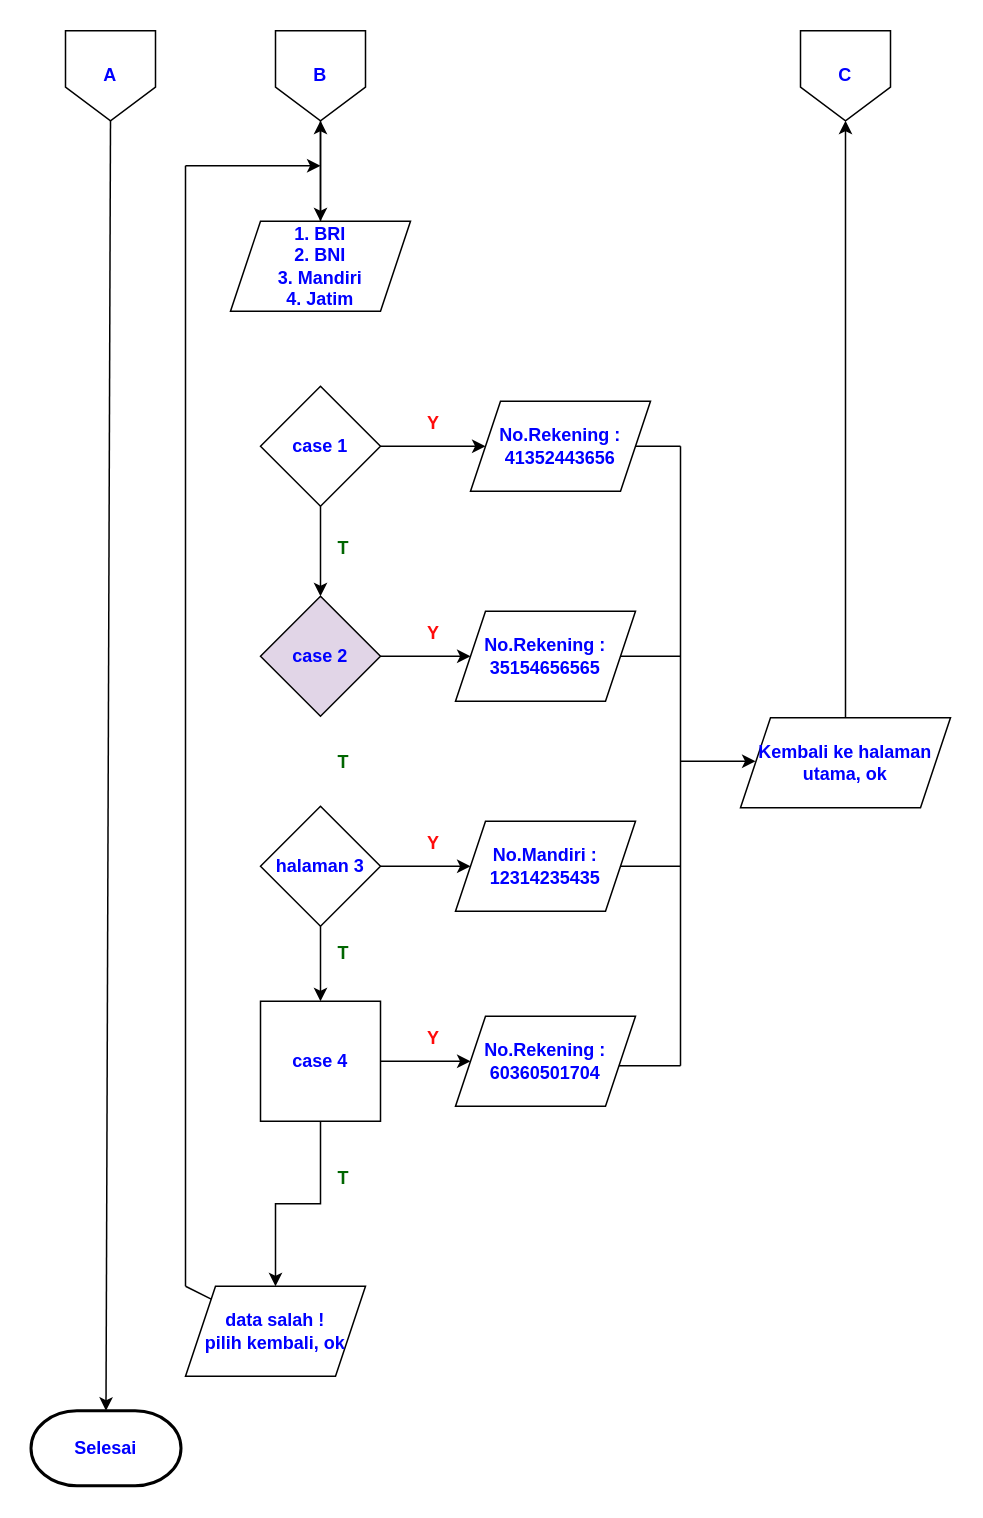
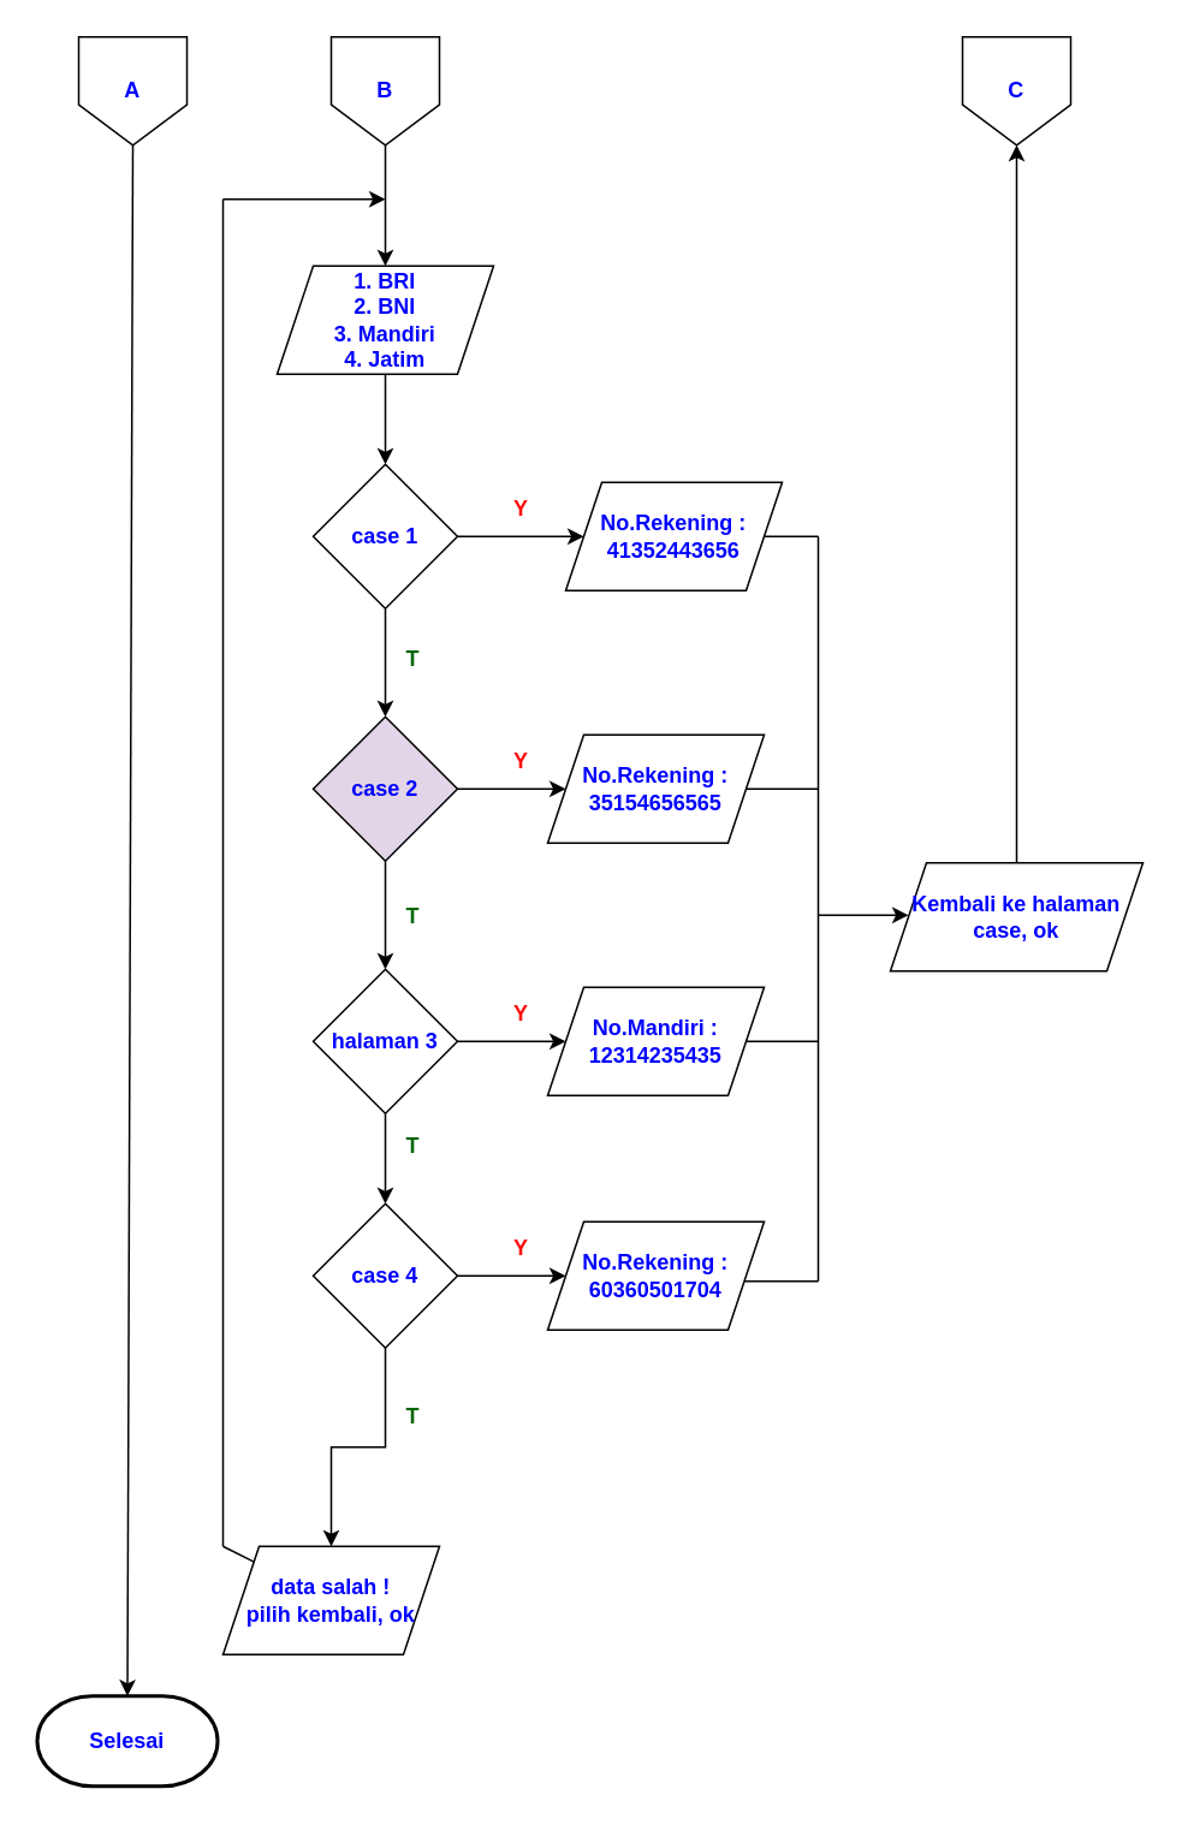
- <mxCell id="2" value="" style="edgeStyle=orthogonalEdgeStyle;rounded=0;orthogonalLoop=1;jettySize=auto;html=1;fontFamily=Helvetica;fontStyle=1;fontColor=#0000FF;" edge="1" parent="1" source="3" target="36"><mxGeometry relative="1" as="geometry" /></mxCell>
+ <mxCell id="2" value="" style="edgeStyle=orthogonalEdgeStyle;rounded=0;orthogonalLoop=1;jettySize=auto;html=1;fontFamily=Helvetica;fontStyle=1;fontColor=#0000FF;" edge="1" parent="1" source="3" target="6"><mxGeometry relative="1" as="geometry" /></mxCell>
+ <mxCell id="7" value="" style="edgeStyle=orthogonalEdgeStyle;rounded=0;orthogonalLoop=1;jettySize=auto;html=1;fontFamily=Helvetica;fontStyle=1;fontColor=#0000FF;" edge="1" parent="1" source="9" target="12"><mxGeometry relative="1" as="geometry" /></mxCell>
- <mxCell id="22" value="Kembali ke halaman&lt;br&gt;utama, ok" style="shape=parallelogram;perimeter=parallelogramPerimeter;whiteSpace=wrap;html=1;fixedSize=1;fontFamily=Helvetica;fontStyle=1;fontColor=#0000FF;" vertex="1" parent="1"><mxGeometry x="493" y="478" width="140" height="60" as="geometry" /></mxCell>
+ <mxCell id="22" value="Kembali ke halaman&lt;br&gt;case, ok" style="shape=parallelogram;perimeter=parallelogramPerimeter;whiteSpace=wrap;html=1;fixedSize=1;fontFamily=Helvetica;fontStyle=1;fontColor=#0000FF;" vertex="1" parent="1"><mxGeometry x="493" y="478" width="140" height="60" as="geometry" /></mxCell>
- <mxCell id="15" value="case 4" style="whiteSpace=wrap;html=1;fontFamily=Helvetica;fontStyle=1;fontColor=#0000FF;rounded=0;" vertex="1" parent="1"><mxGeometry x="173" y="667" width="80" height="80" as="geometry" /></mxCell>
+ <mxCell id="15" value="case 4" style="rhombus;whiteSpace=wrap;html=1;fontFamily=Helvetica;fontStyle=1;fontColor=#0000FF;" vertex="1" parent="1"><mxGeometry x="173" y="667" width="80" height="80" as="geometry" /></mxCell>
